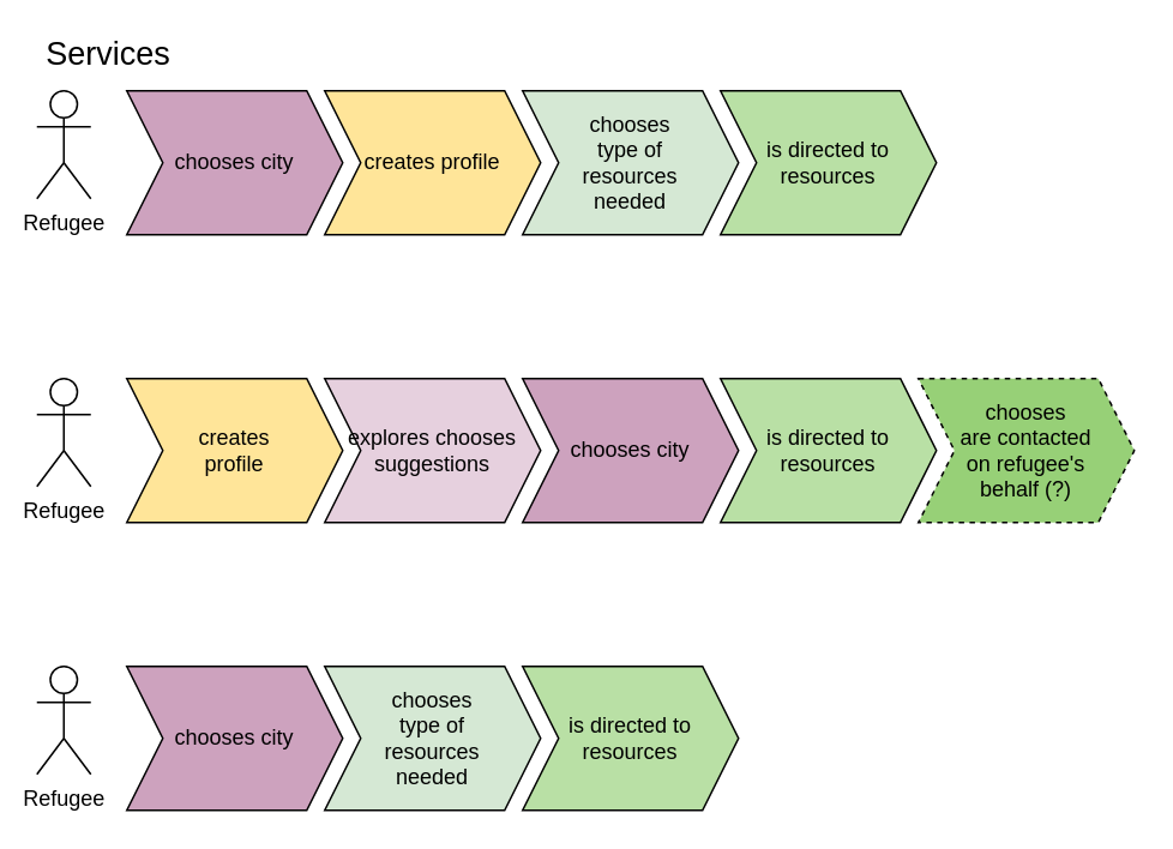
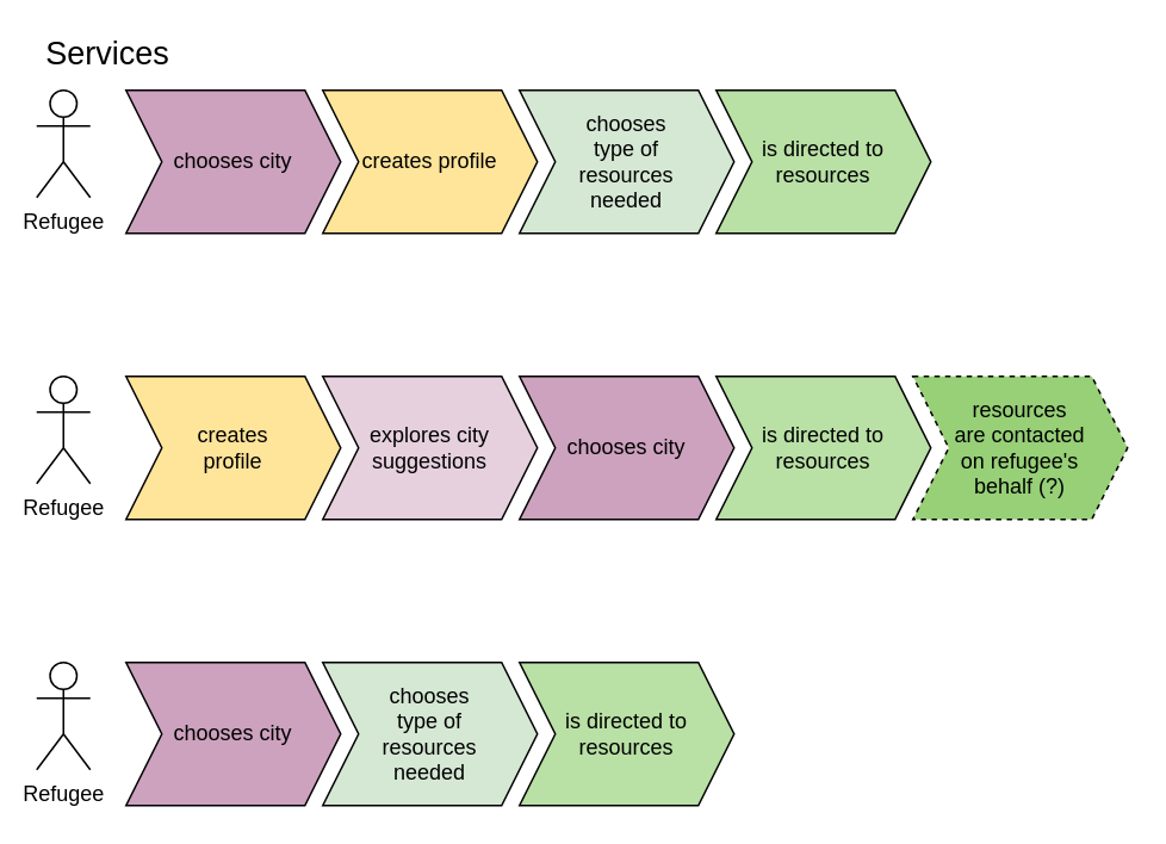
- <mxCell id="7" value="explores chooses suggestions" style="shape=step;perimeter=stepPerimeter;whiteSpace=wrap;html=1;fixedSize=1;fillColor=#E6D0DE;" vertex="1" parent="1"><mxGeometry x="180" y="210" width="120" height="80" as="geometry" /></mxCell>
+ <mxCell id="7" value="explores city suggestions" style="shape=step;perimeter=stepPerimeter;whiteSpace=wrap;html=1;fixedSize=1;fillColor=#E6D0DE;" vertex="1" parent="1"><mxGeometry x="180" y="210" width="120" height="80" as="geometry" /></mxCell>
- <mxCell id="10" value="chooses&lt;br&gt;are contacted&lt;br&gt;on refugee's&lt;br&gt;behalf (?)" style="shape=step;perimeter=stepPerimeter;whiteSpace=wrap;html=1;fixedSize=1;dashed=1;fillColor=#97D077;" vertex="1" parent="1"><mxGeometry x="510" y="210" width="120" height="80" as="geometry" /></mxCell>
+ <mxCell id="10" value="resources&lt;br&gt;are contacted&lt;br&gt;on refugee's&lt;br&gt;behalf (?)" style="shape=step;perimeter=stepPerimeter;whiteSpace=wrap;html=1;fixedSize=1;dashed=1;fillColor=#97D077;" vertex="1" parent="1"><mxGeometry x="510" y="210" width="120" height="80" as="geometry" /></mxCell>
